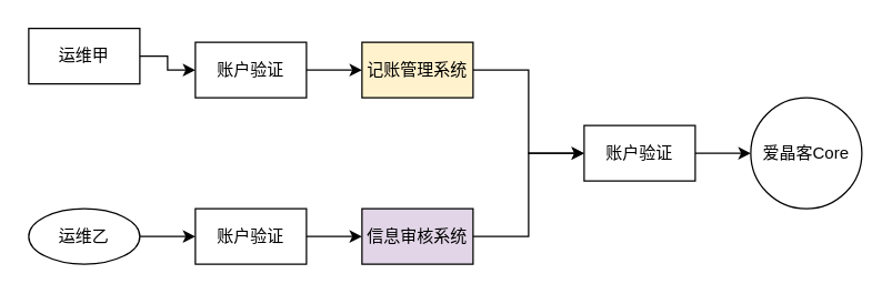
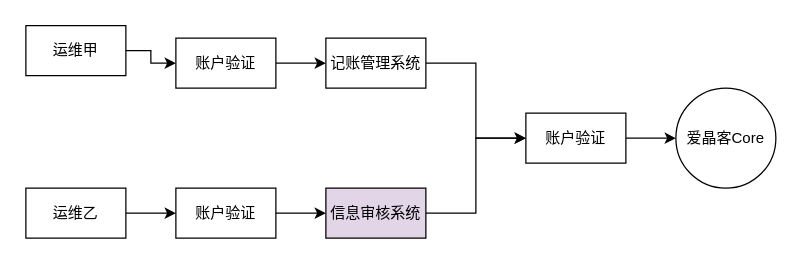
- <mxCell id="6" value="记账管理系统" style="rounded=0;whiteSpace=wrap;html=1;fillColor=#fff2cc;" vertex="1" parent="1"><mxGeometry x="260" y="30" width="80" height="40" as="geometry" /></mxCell>
+ <mxCell id="6" value="记账管理系统" style="rounded=0;whiteSpace=wrap;html=1;" vertex="1" parent="1"><mxGeometry x="260" y="30" width="80" height="40" as="geometry" /></mxCell>
- <mxCell id="14" value="运维乙" style="ellipse;whiteSpace=wrap;html=1;" vertex="1" parent="1"><mxGeometry x="20" y="150" width="80" height="40" as="geometry" /></mxCell>
+ <mxCell id="14" value="运维乙" style="rounded=0;whiteSpace=wrap;html=1;" vertex="1" parent="1"><mxGeometry x="20" y="150" width="80" height="40" as="geometry" /></mxCell>
